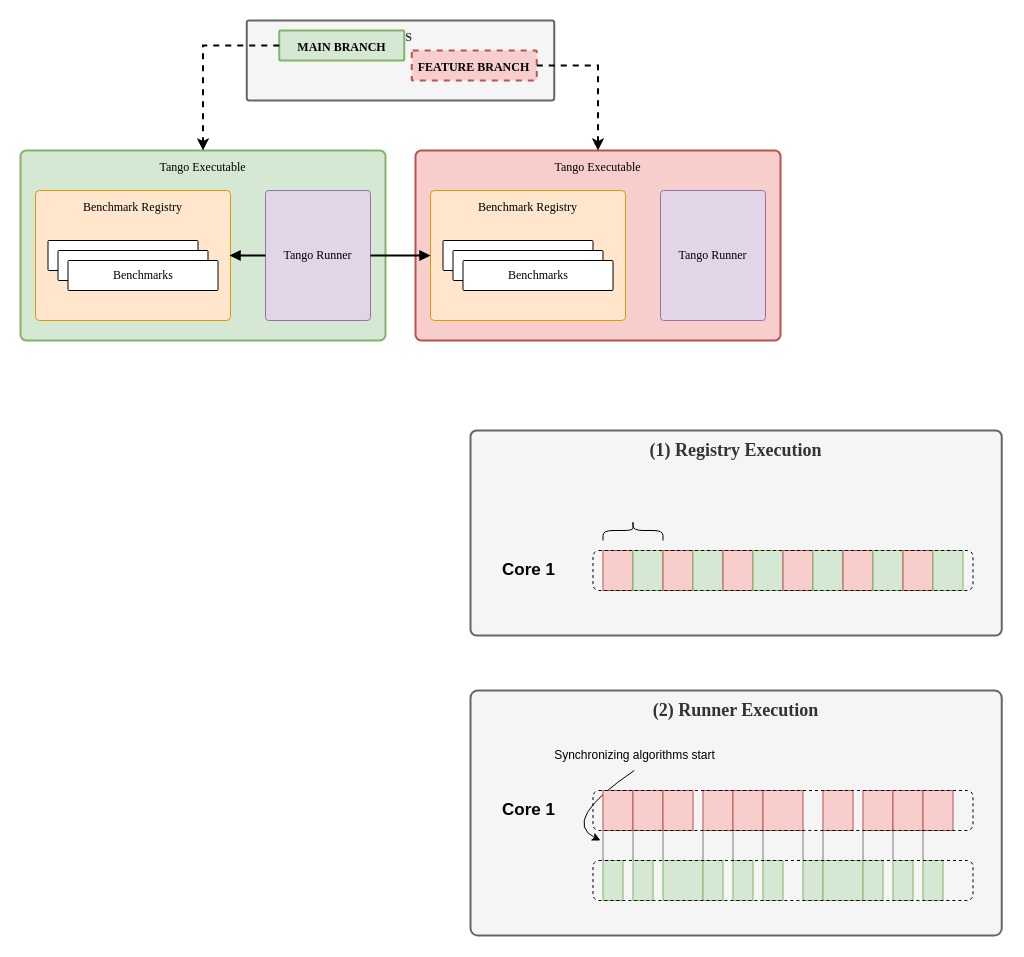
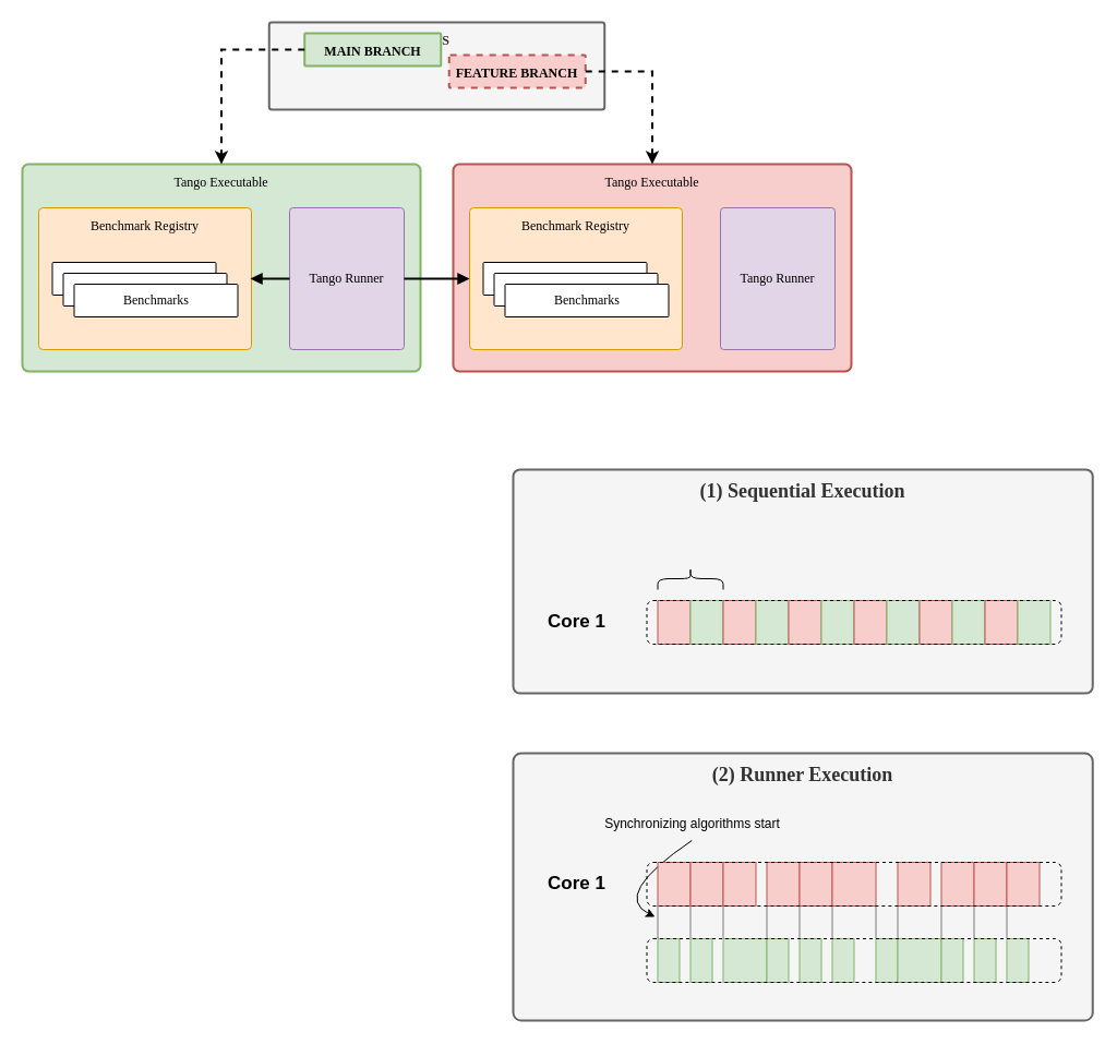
- <mxCell id="7" value="&lt;b&gt;&lt;font style=&quot;font-size: 18px;&quot;&gt;(1) Registry Execution&lt;/font&gt;&lt;/b&gt;" style="rounded=1;whiteSpace=wrap;html=1;verticalAlign=top;horizontal=1;spacing=5;strokeWidth=2;glass=0;shadow=0;arcSize=3;fontFamily=JetBrains Mono;fontSource=https%3A%2F%2Ffonts.googleapis.com%2Fcss%3Ffamily%3DJetBrains%2BMono;fillColor=#f5f5f5;fontColor=#333333;strokeColor=#666666;" vertex="1" parent="6"><mxGeometry width="531.25" height="205" as="geometry" /></mxCell>
+ <mxCell id="7" value="&lt;b&gt;&lt;font style=&quot;font-size: 18px;&quot;&gt;(1) Sequential Execution&lt;/font&gt;&lt;/b&gt;" style="rounded=1;whiteSpace=wrap;html=1;verticalAlign=top;horizontal=1;spacing=5;strokeWidth=2;glass=0;shadow=0;arcSize=3;fontFamily=JetBrains Mono;fontSource=https%3A%2F%2Ffonts.googleapis.com%2Fcss%3Ffamily%3DJetBrains%2BMono;fillColor=#f5f5f5;fontColor=#333333;strokeColor=#666666;" vertex="1" parent="6"><mxGeometry width="531.25" height="205" as="geometry" /></mxCell>
